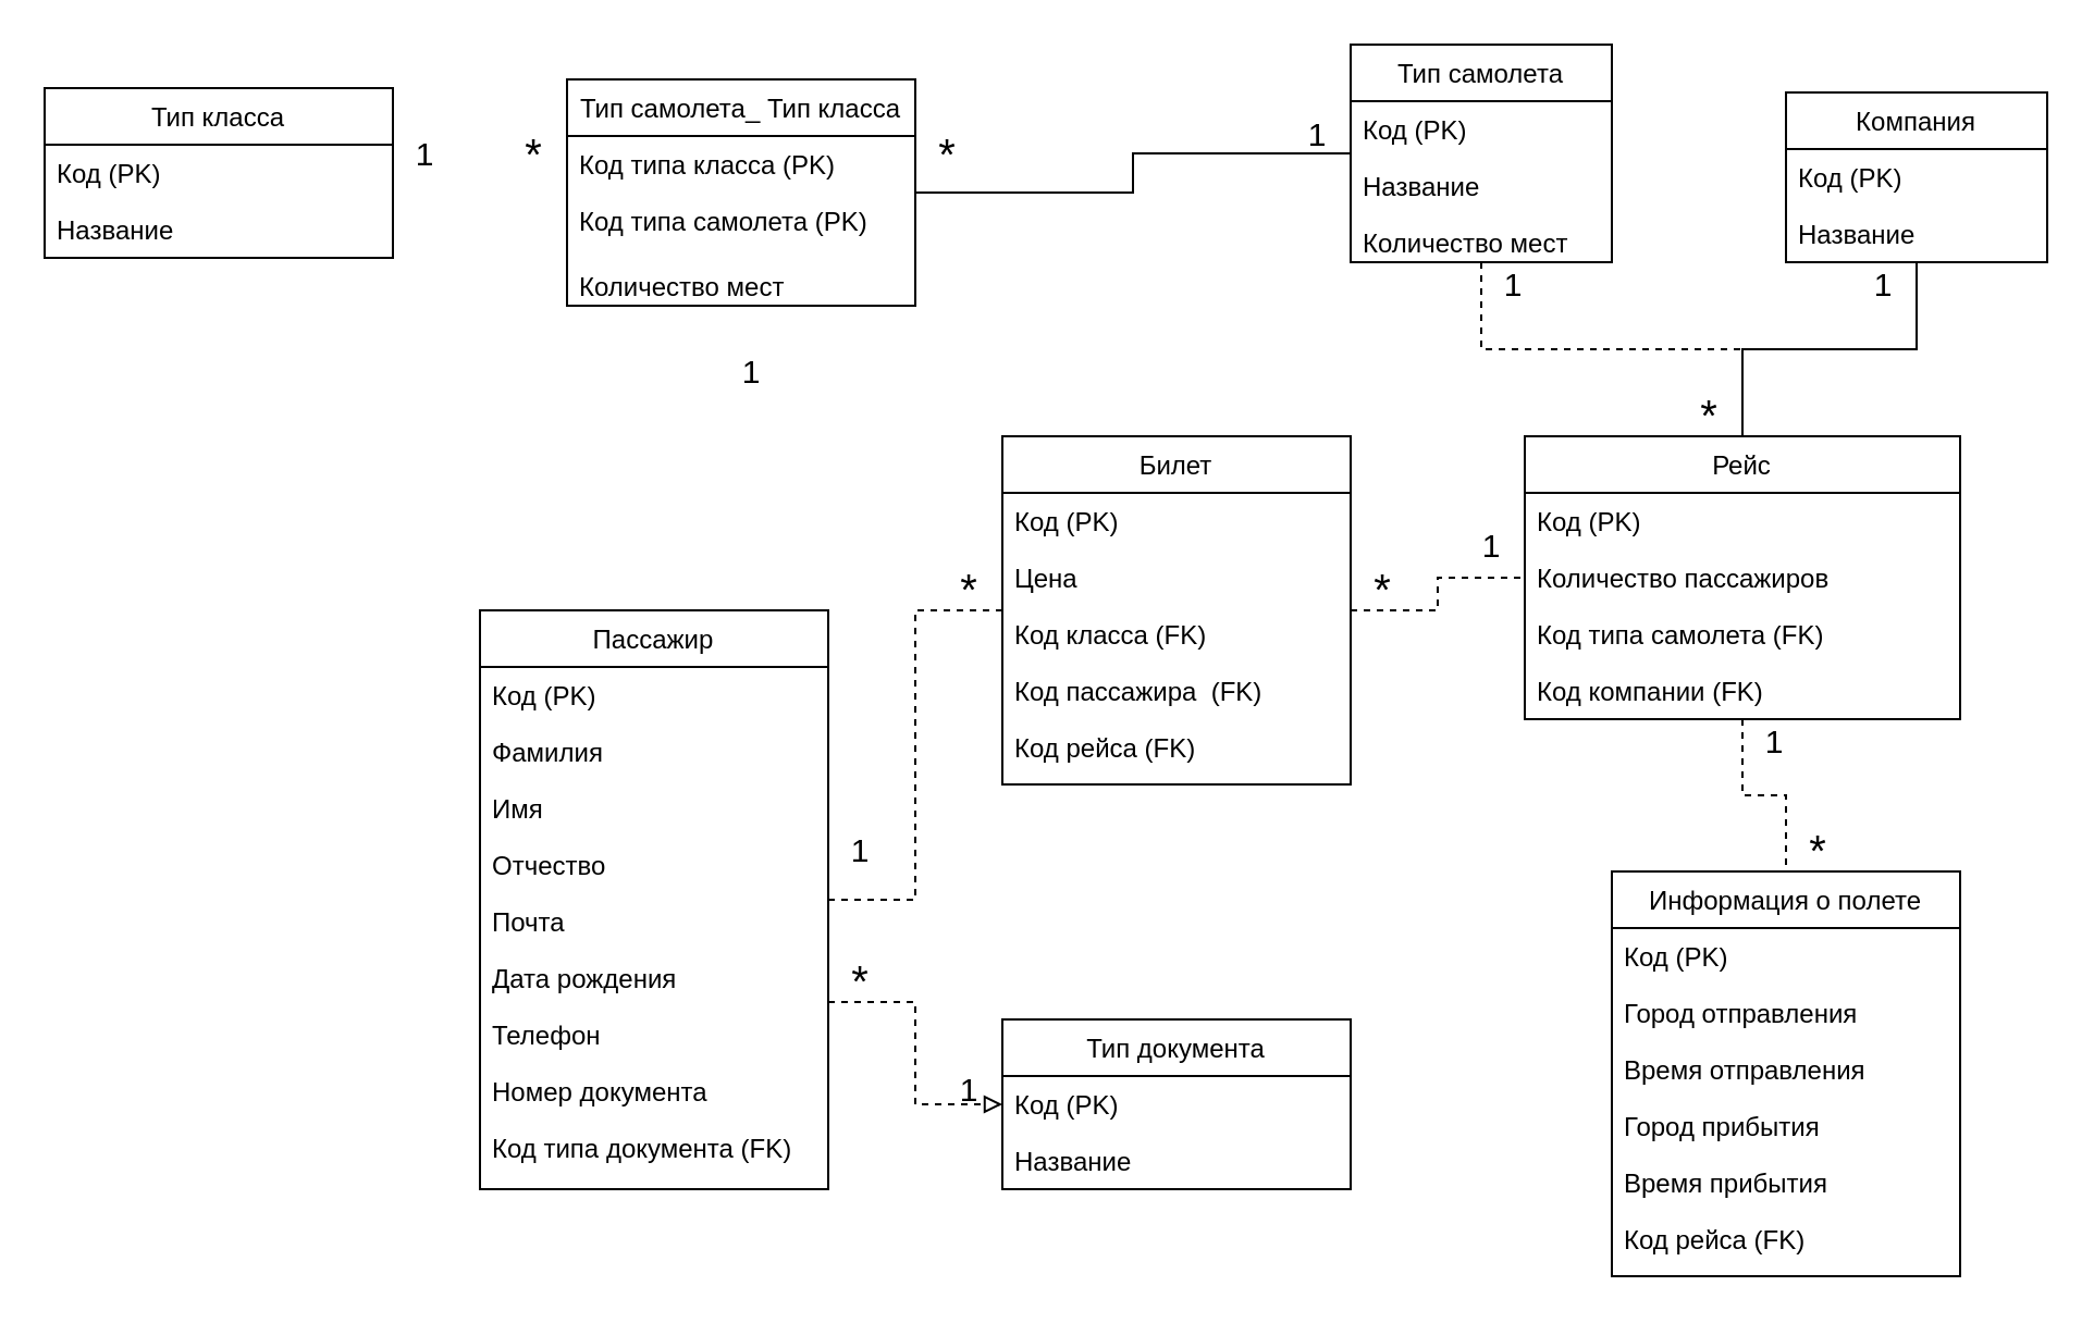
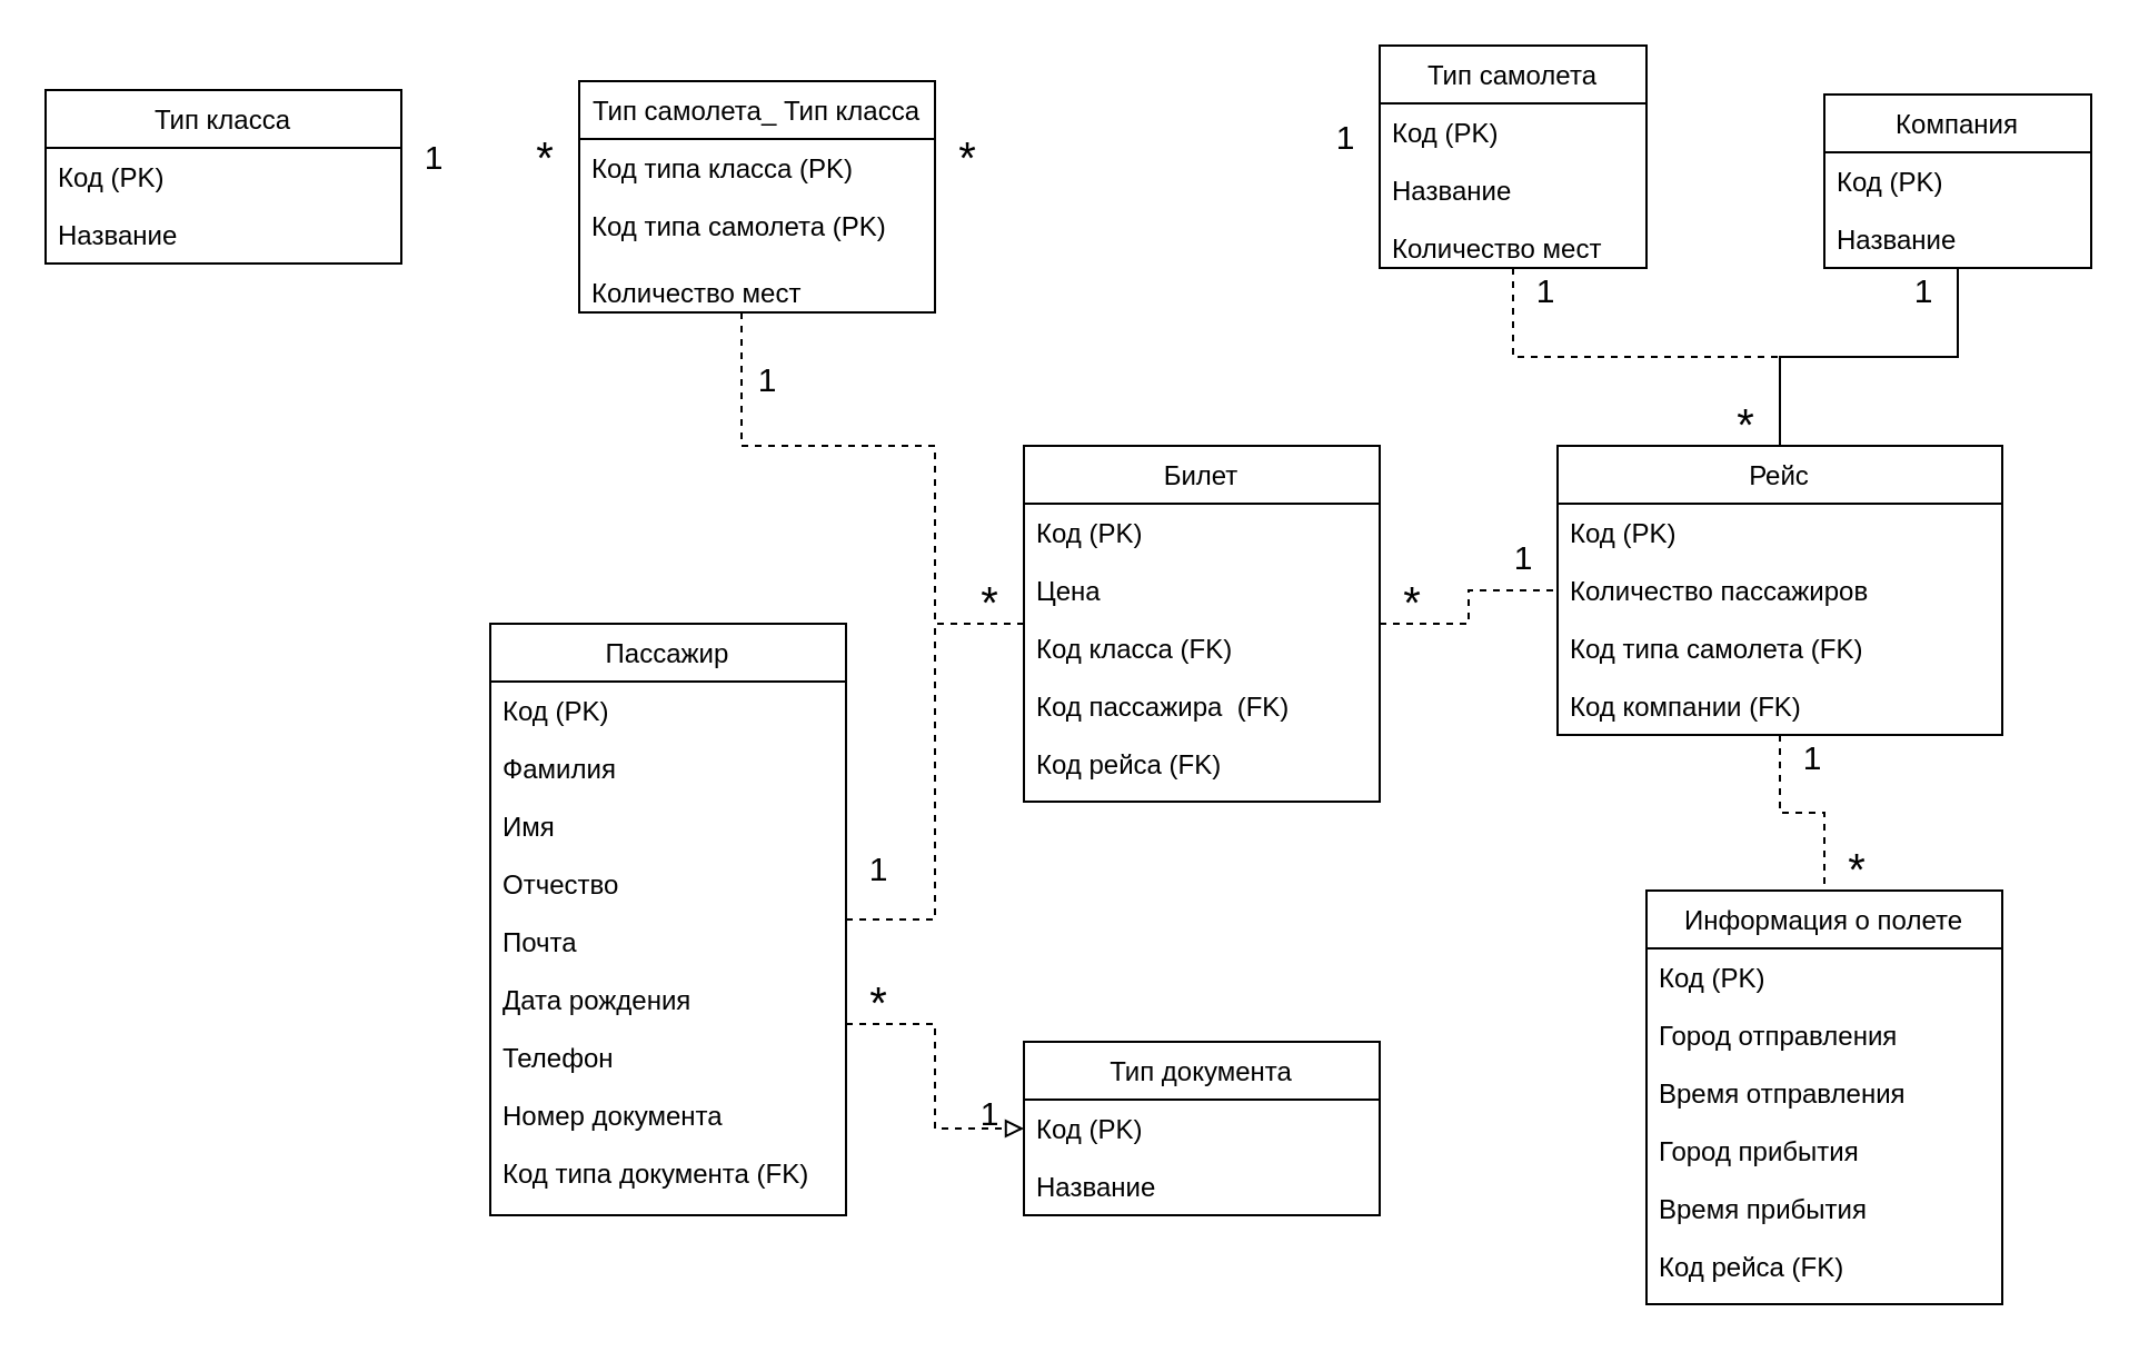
- <mxCell id="24" style="edgeStyle=orthogonalEdgeStyle;rounded=0;orthogonalLoop=1;jettySize=auto;html=1;endArrow=none;endFill=0;" parent="1" source="26" target="7" edge="1"><mxGeometry relative="1" as="geometry" /></mxCell>
+ <mxCell id="25" style="edgeStyle=orthogonalEdgeStyle;rounded=0;orthogonalLoop=1;jettySize=auto;html=1;dashed=1;endArrow=none;endFill=0;" parent="1" source="26" target="18" edge="1"><mxGeometry relative="1" as="geometry"><Array as="points"><mxPoint x="333" y="200" /><mxPoint x="420" y="200" /><mxPoint x="420" y="280" /></Array></mxGeometry></mxCell>
